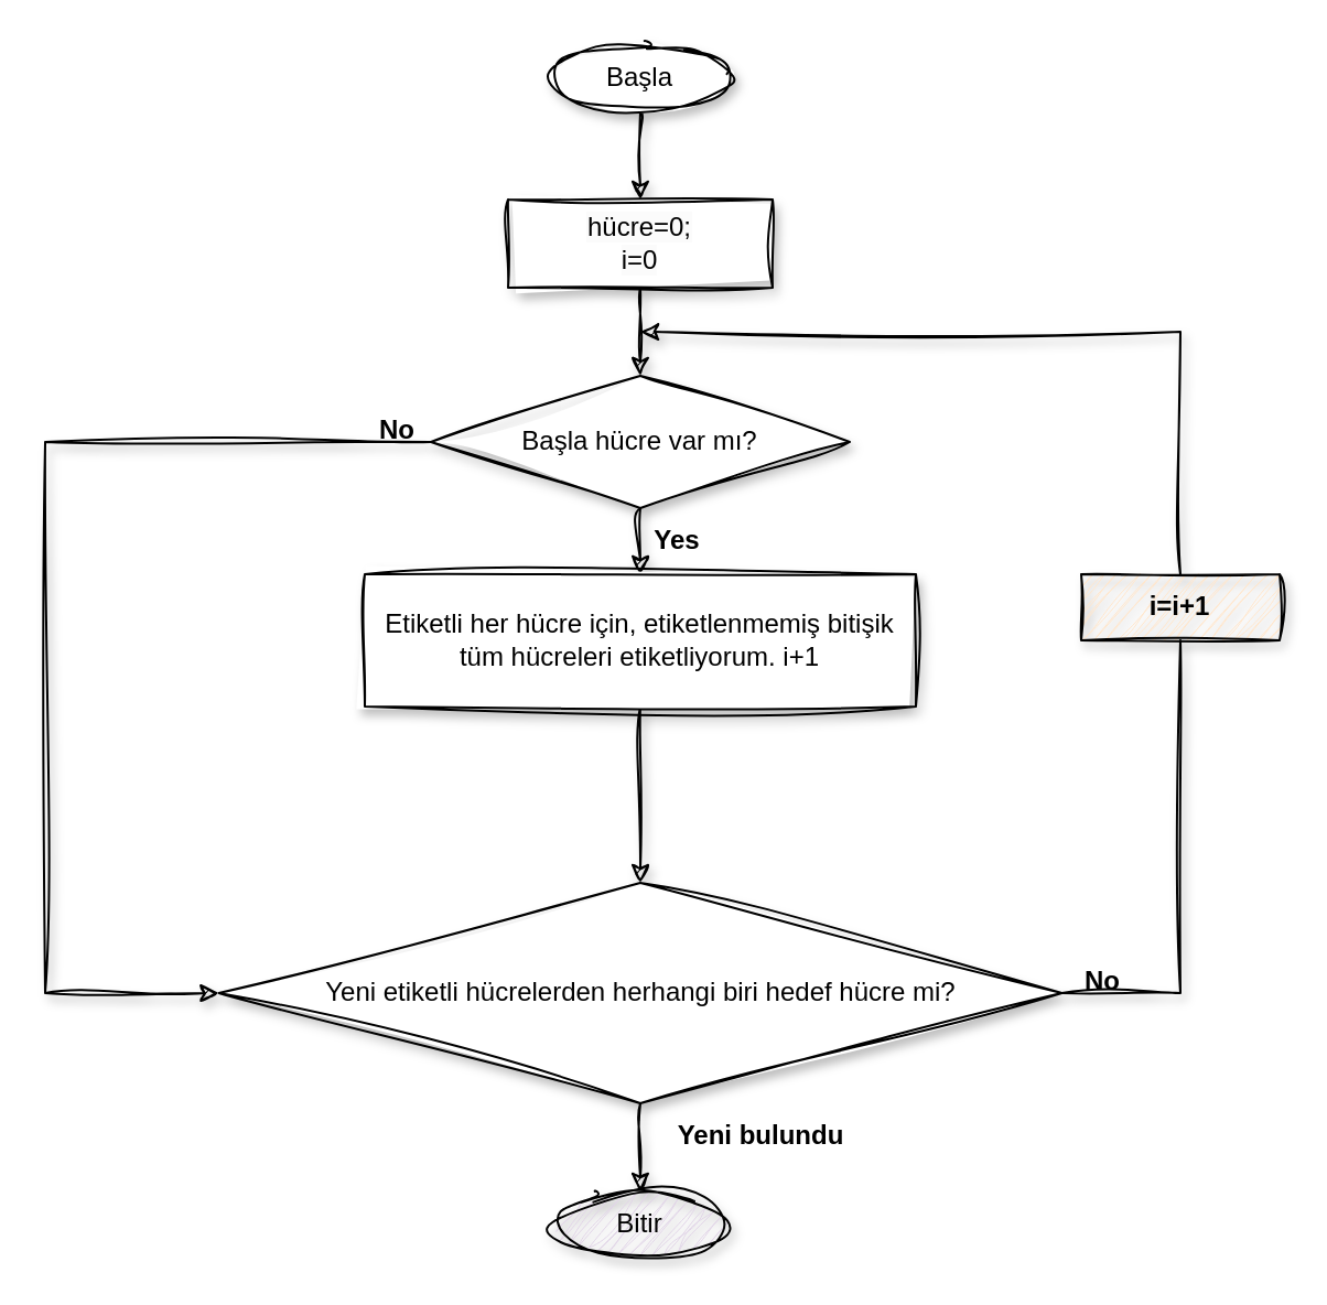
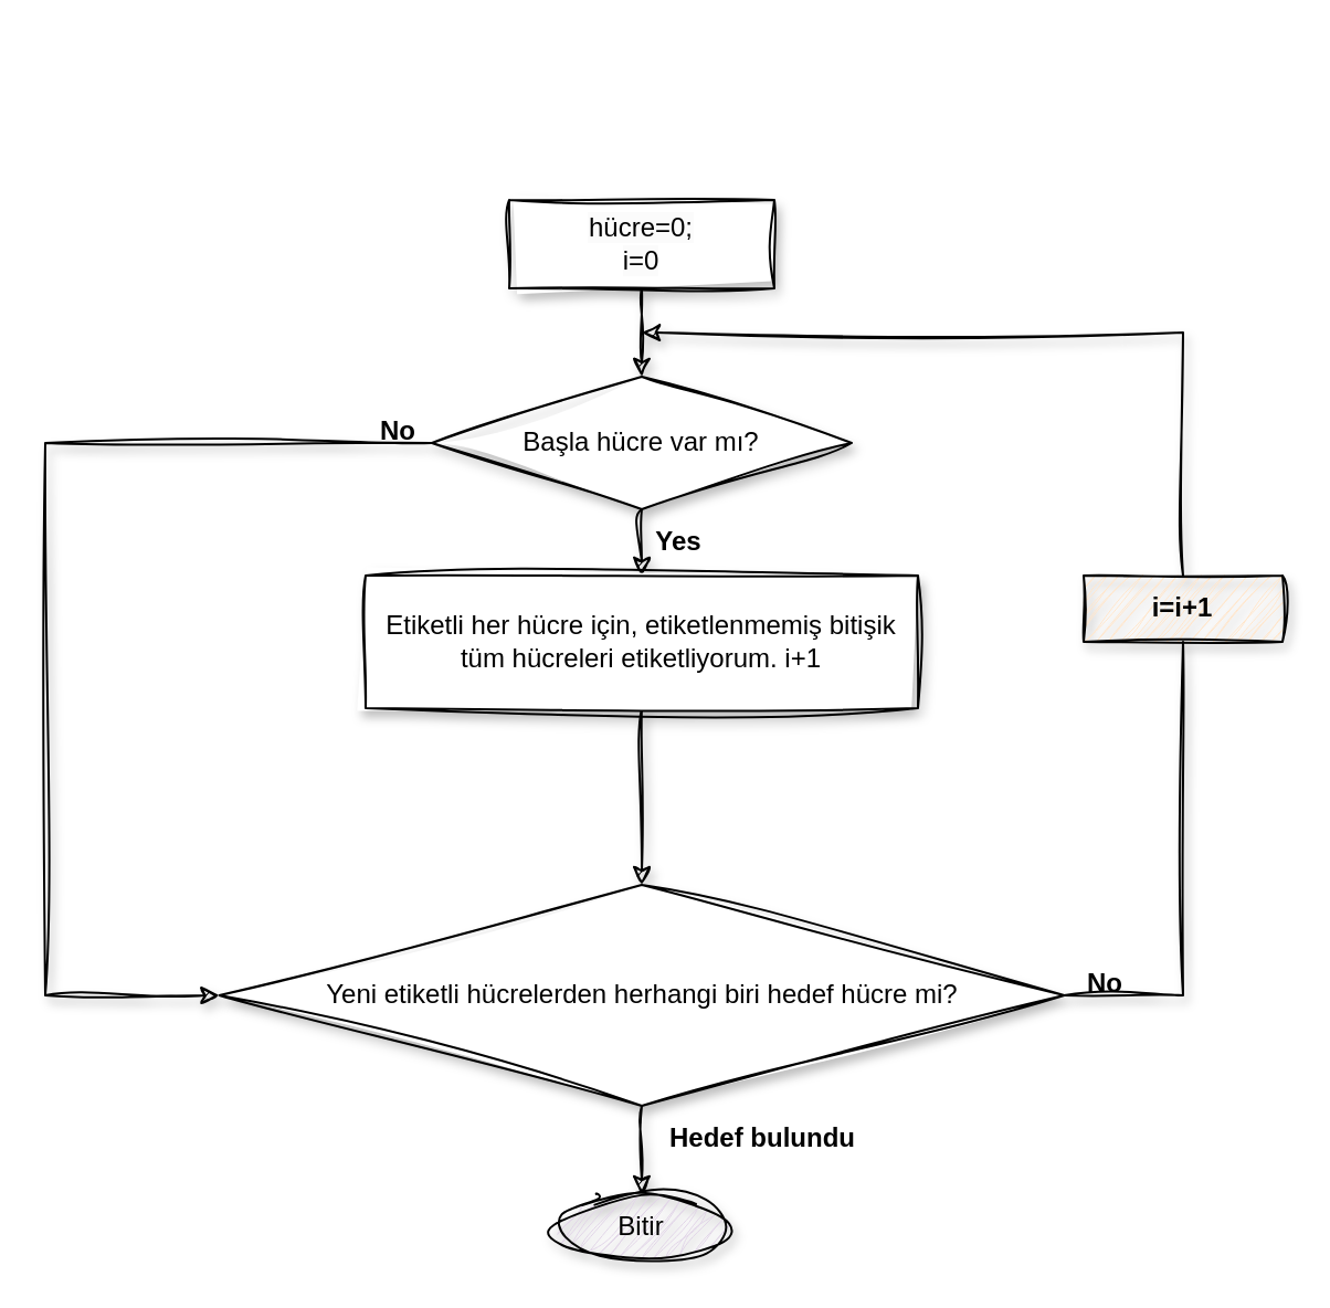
- <mxCell id="3" value="Başla" style="ellipse;whiteSpace=wrap;html=1;sketch=1;curveFitting=1;jiggle=2;shadow=1;" parent="1" vertex="1"><mxGeometry x="250" y="20" width="80" height="30" as="geometry" /></mxCell>
- <mxCell id="2" style="edgeStyle=orthogonalEdgeStyle;rounded=0;orthogonalLoop=1;jettySize=auto;html=1;exitX=0.5;exitY=1;exitDx=0;exitDy=0;entryX=0.5;entryY=0;entryDx=0;entryDy=0;sketch=1;curveFitting=1;jiggle=2;shadow=1;" parent="1" source="3" target="11" edge="1"><mxGeometry relative="1" as="geometry"><mxPoint x="290" y="80" as="targetPoint" /></mxGeometry></mxCell>
- <mxCell id="15" value="&lt;b&gt;Yeni bulundu&lt;/b&gt;" style="text;html=1;strokeColor=none;fillColor=none;align=center;verticalAlign=middle;whiteSpace=wrap;rounded=0;sketch=1;curveFitting=1;jiggle=2;shadow=1;" parent="1" vertex="1"><mxGeometry x="300" y="500" width="90" height="30" as="geometry" /></mxCell>
+ <mxCell id="15" value="&lt;b&gt;Hedef bulundu&lt;/b&gt;" style="text;html=1;strokeColor=none;fillColor=none;align=center;verticalAlign=middle;whiteSpace=wrap;rounded=0;sketch=1;curveFitting=1;jiggle=2;shadow=1;" parent="1" vertex="1"><mxGeometry x="300" y="500" width="90" height="30" as="geometry" /></mxCell>
